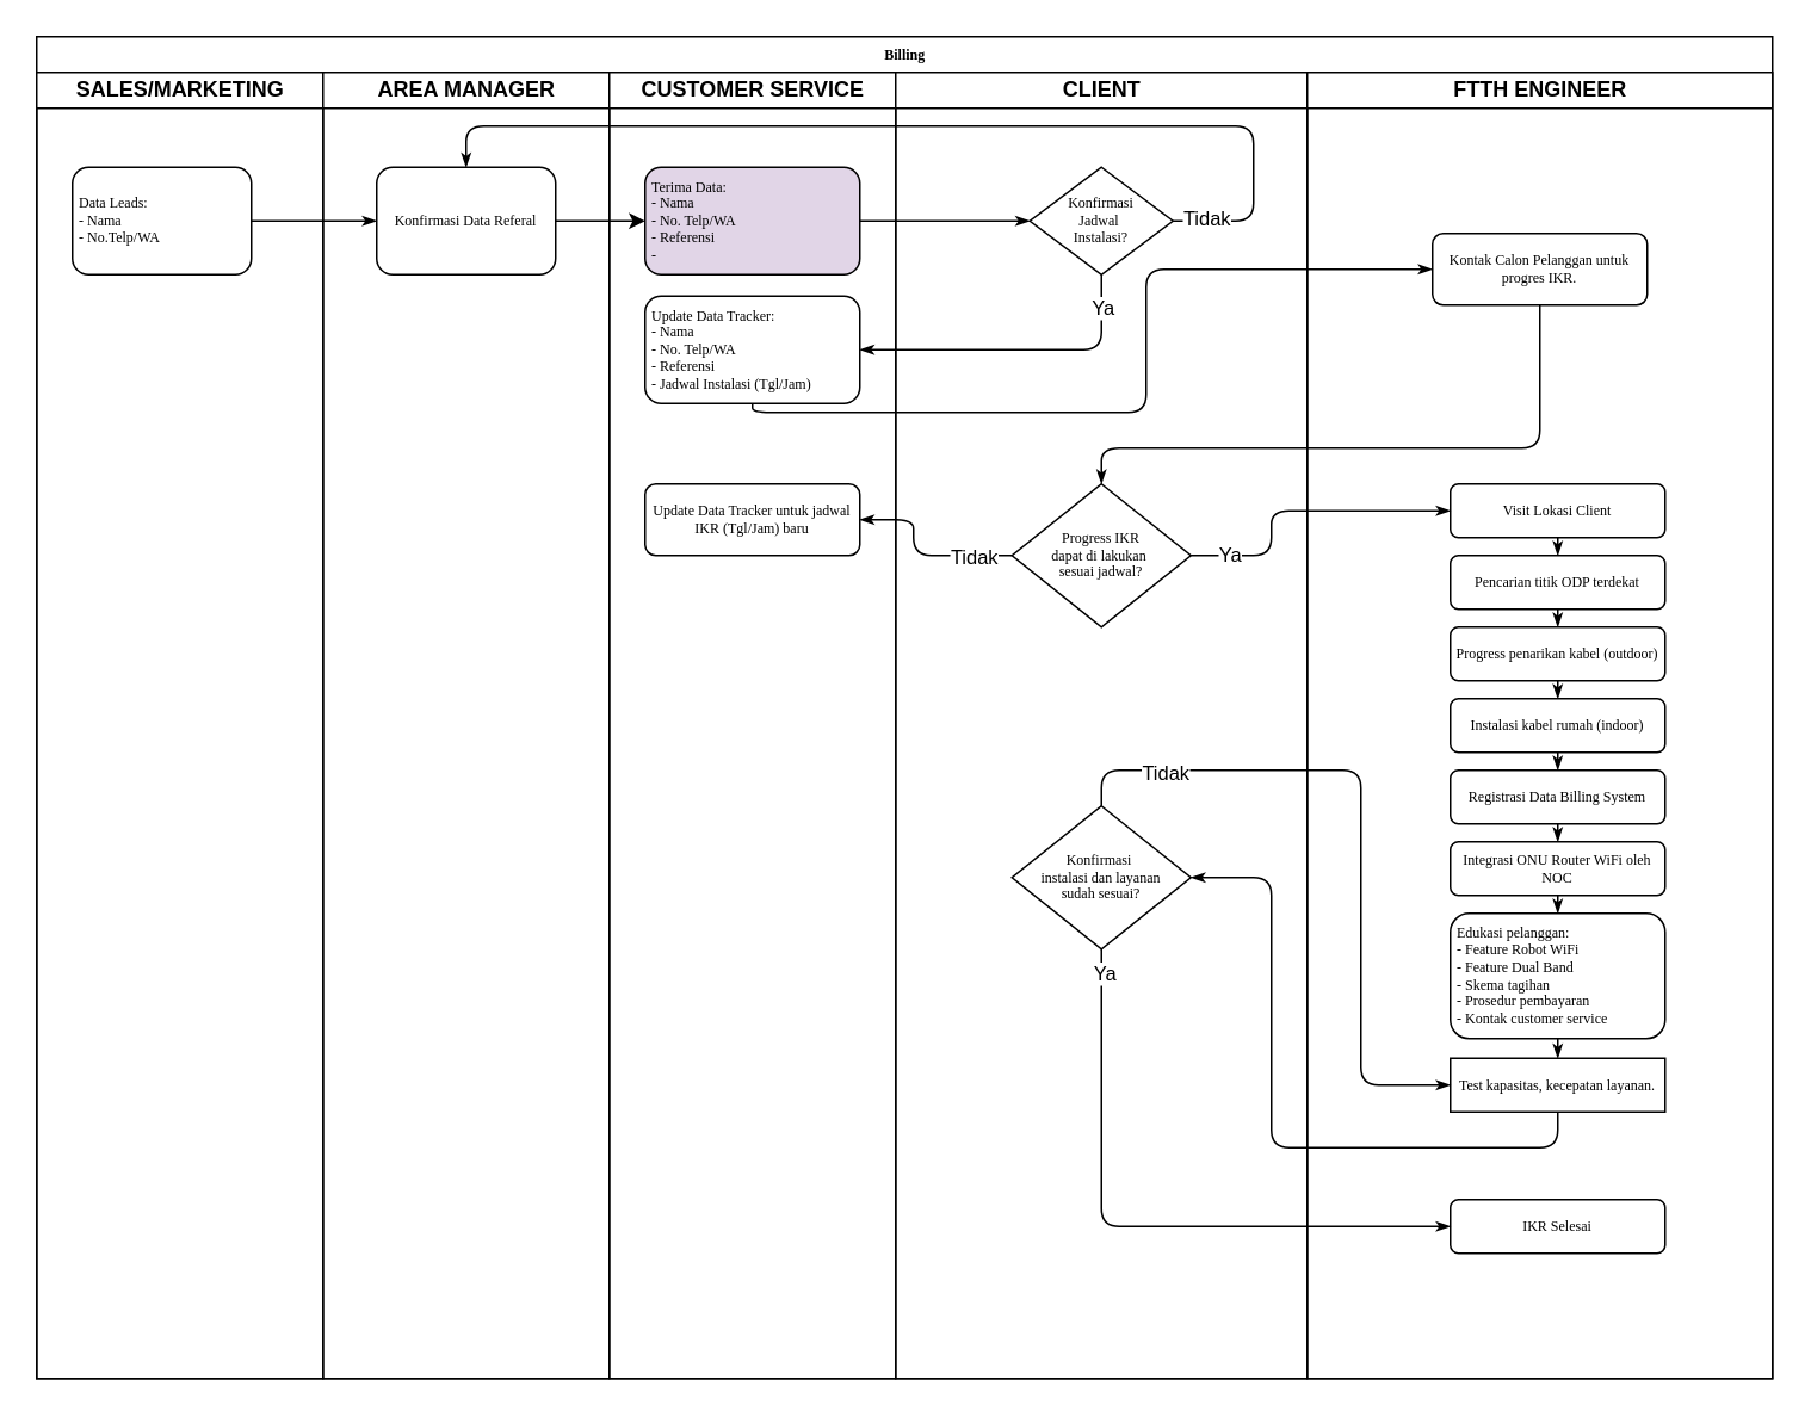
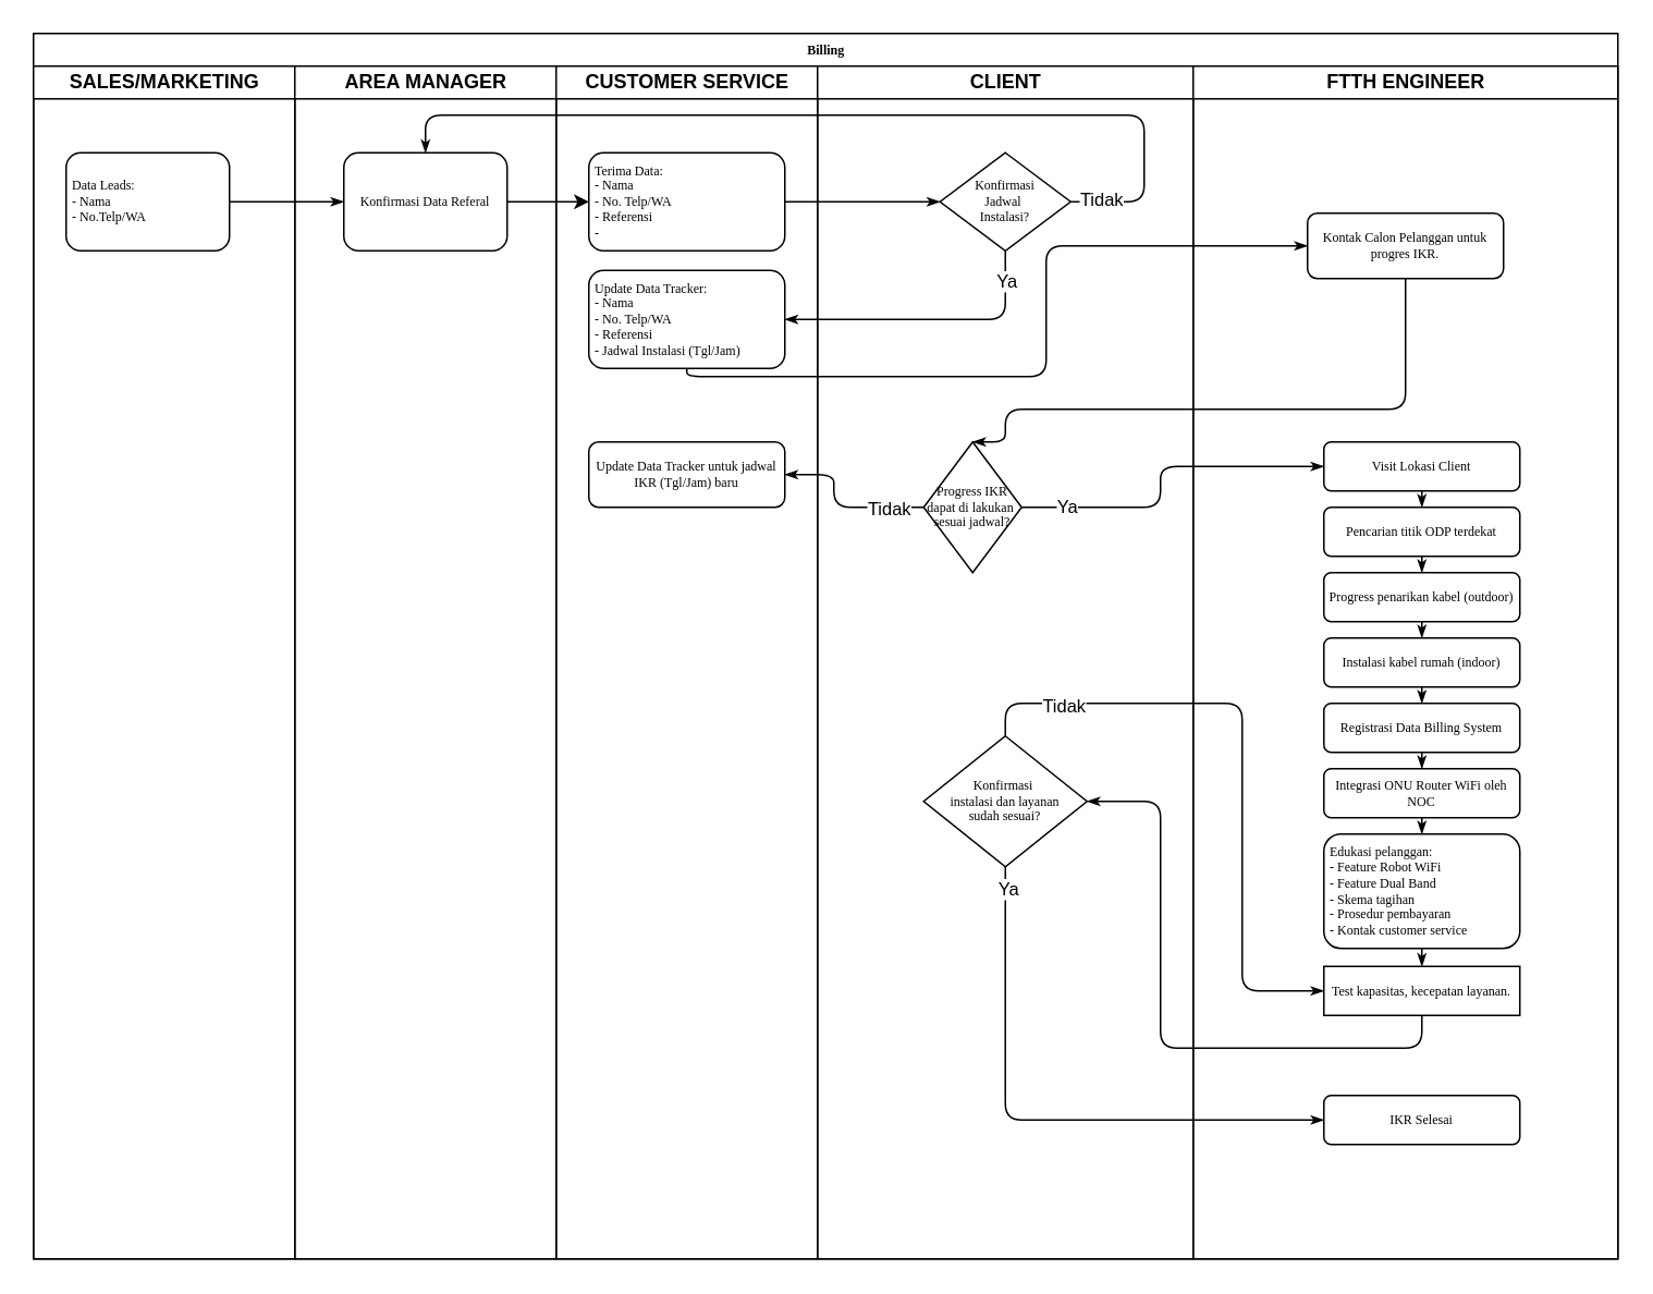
- <mxCell id="11" value="Terima Data:&lt;div&gt;- Nama&lt;/div&gt;&lt;div&gt;- No. Telp/WA&lt;/div&gt;&lt;div&gt;- Referensi&lt;/div&gt;&lt;div&gt;-&amp;nbsp;&lt;/div&gt;" style="rounded=1;whiteSpace=wrap;html=1;shadow=0;labelBackgroundColor=none;strokeWidth=1;fontFamily=Verdana;fontSize=8;align=left;spacingTop=2;spacingLeft=2;spacingBottom=2;spacingRight=2;fillColor=#e1d5e7;" parent="10" vertex="1"><mxGeometry x="20" y="53" width="120" height="60" as="geometry" /></mxCell>
+ <mxCell id="11" value="Terima Data:&lt;div&gt;- Nama&lt;/div&gt;&lt;div&gt;- No. Telp/WA&lt;/div&gt;&lt;div&gt;- Referensi&lt;/div&gt;&lt;div&gt;-&amp;nbsp;&lt;/div&gt;" style="rounded=1;whiteSpace=wrap;html=1;shadow=0;labelBackgroundColor=none;strokeWidth=1;fontFamily=Verdana;fontSize=8;align=left;spacingTop=2;spacingLeft=2;spacingBottom=2;spacingRight=2;" parent="10" vertex="1"><mxGeometry x="20" y="53" width="120" height="60" as="geometry" /></mxCell>
- <mxCell id="16" value="Progress IKR&lt;div&gt;dapat di lakukan&amp;nbsp;&lt;/div&gt;&lt;div&gt;sesuai jadwal?&lt;/div&gt;" style="rhombus;whiteSpace=wrap;html=1;rounded=0;shadow=0;labelBackgroundColor=none;strokeWidth=1;fontFamily=Verdana;fontSize=8;align=center;" vertex="1" parent="14"><mxGeometry x="65" y="230" width="100" height="80" as="geometry" /></mxCell>
+ <mxCell id="16" value="Progress IKR&lt;div&gt;dapat di lakukan&amp;nbsp;&lt;/div&gt;&lt;div&gt;sesuai jadwal?&lt;/div&gt;" style="rhombus;whiteSpace=wrap;html=1;rounded=0;shadow=0;labelBackgroundColor=none;strokeWidth=1;fontFamily=Verdana;fontSize=8;align=center;" vertex="1" parent="14"><mxGeometry x="65" y="230" width="60" height="80" as="geometry" /></mxCell>
